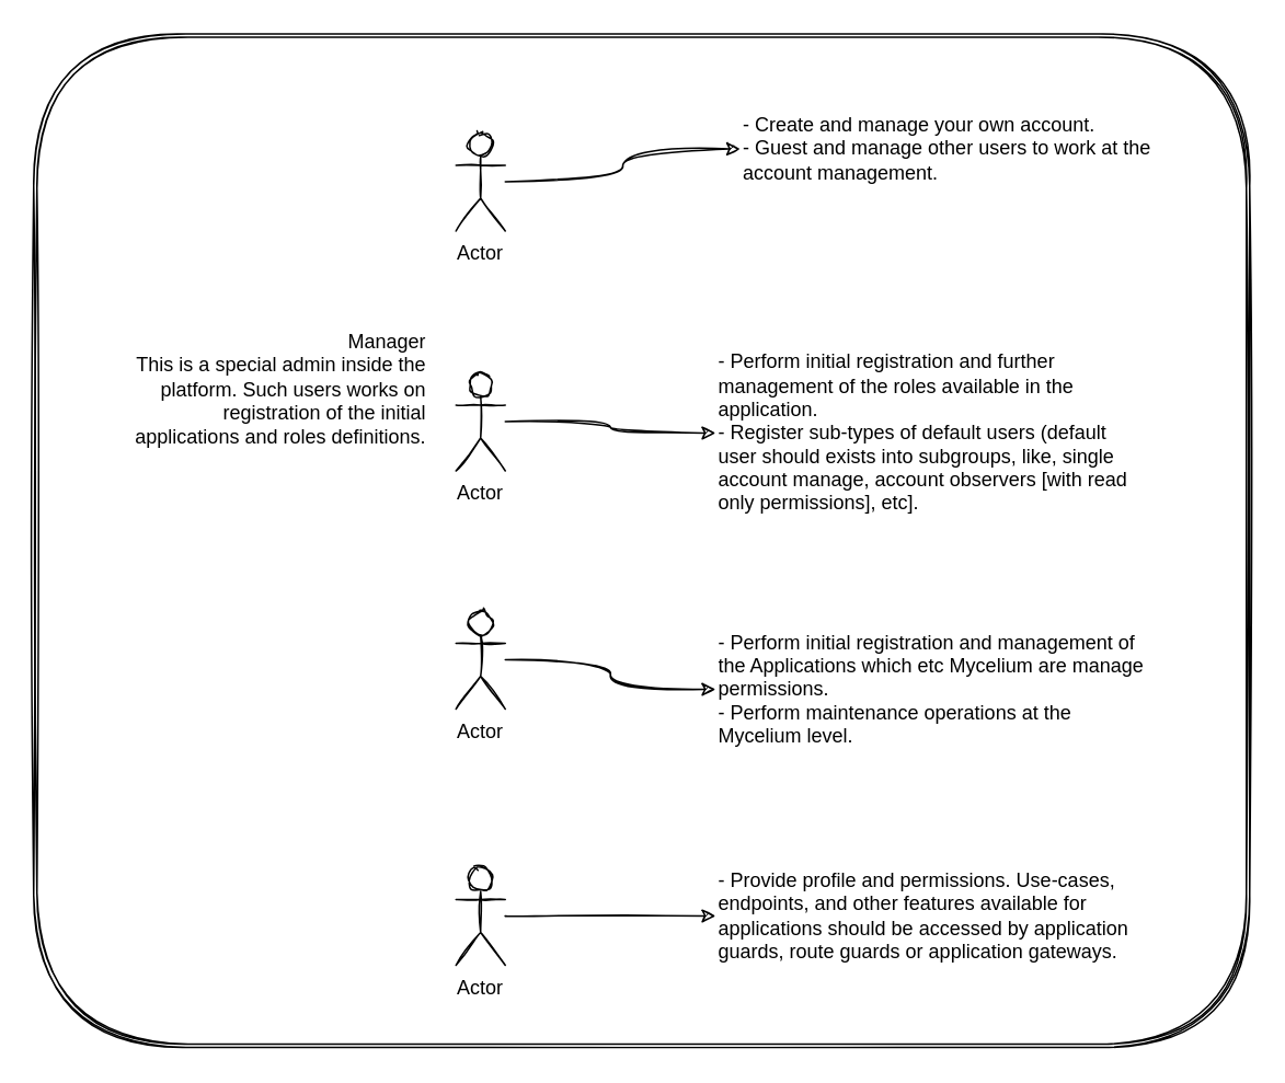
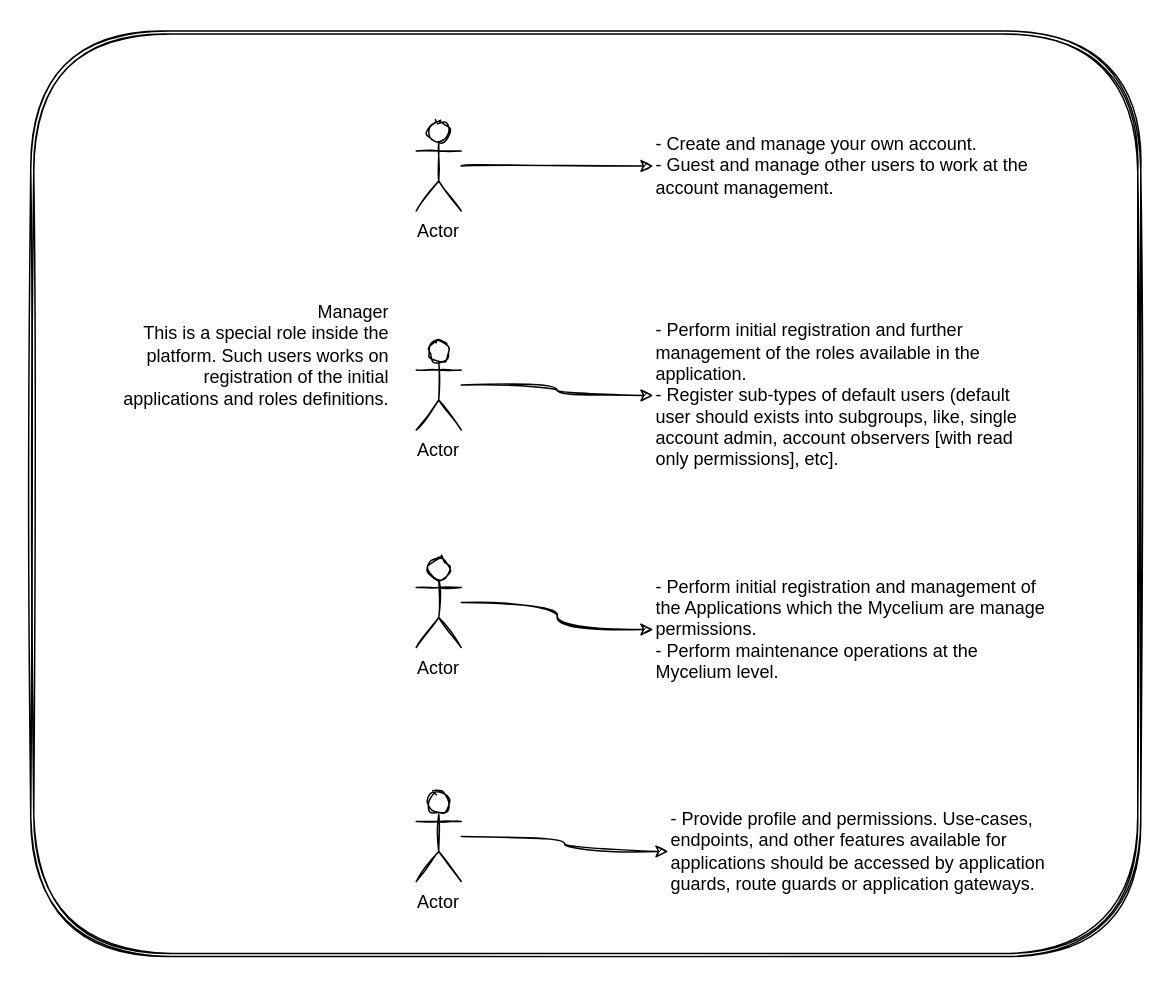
- <mxCell id="10" value="- Create and manage your own account.&#10;- Guest and manage other users to work at the account management." style="text;strokeColor=none;fillColor=none;whiteSpace=wrap;verticalAlign=middle;overflow=hidden;labelBackgroundColor=none;labelBorderColor=none;fontColor=default;spacingRight=3;sketch=1;rounded=1;" parent="1" vertex="1"><mxGeometry x="450" y="47" width="267" height="86" as="geometry" /></mxCell>
+ <mxCell id="10" value="- Create and manage your own account.&#10;- Guest and manage other users to work at the account management." style="text;strokeColor=none;fillColor=none;whiteSpace=wrap;verticalAlign=middle;overflow=hidden;labelBackgroundColor=none;labelBorderColor=none;fontColor=default;spacingRight=3;sketch=1;rounded=1;" parent="1" vertex="1"><mxGeometry x="435" y="67" width="267" height="86" as="geometry" /></mxCell>
- <mxCell id="7" value="Manager&#10;This is a special admin inside the platform. Such users works on registration of the initial applications and roles definitions." style="text;strokeColor=none;fillColor=none;spacing=5;spacingTop=-20;whiteSpace=wrap;overflow=hidden;rounded=1;align=right;sketch=1;" parent="5" vertex="1"><mxGeometry width="190" height="120" as="geometry" /></mxCell>
+ <mxCell id="7" value="Manager&#10;This is a special role inside the platform. Such users works on registration of the initial applications and roles definitions." style="text;strokeColor=none;fillColor=none;spacing=5;spacingTop=-20;whiteSpace=wrap;overflow=hidden;rounded=1;align=right;sketch=1;" parent="5" vertex="1"><mxGeometry width="190" height="120" as="geometry" /></mxCell>
- <mxCell id="12" value="- Perform initial registration and further management of the roles available in the application.&#10;- Register sub-types of default users (default user should exists into subgroups, like, single account manage, account observers [with read only permissions], etc]." style="text;strokeColor=none;fillColor=none;whiteSpace=wrap;verticalAlign=middle;overflow=hidden;labelBackgroundColor=none;labelBorderColor=none;fontColor=default;spacingRight=3;sketch=1;rounded=1;" parent="1" vertex="1"><mxGeometry x="435" y="185" width="267" height="156" as="geometry" /></mxCell>
+ <mxCell id="12" value="- Perform initial registration and further management of the roles available in the application.&#10;- Register sub-types of default users (default user should exists into subgroups, like, single account admin, account observers [with read only permissions], etc]." style="text;strokeColor=none;fillColor=none;whiteSpace=wrap;verticalAlign=middle;overflow=hidden;labelBackgroundColor=none;labelBorderColor=none;fontColor=default;spacingRight=3;sketch=1;rounded=1;" parent="1" vertex="1"><mxGeometry x="435" y="185" width="267" height="156" as="geometry" /></mxCell>
- <mxCell id="16" value="- Perform initial registration and management of the Applications which etc Mycelium are manage permissions.&#10;- Perform maintenance operations at the Mycelium level." style="text;strokeColor=none;fillColor=none;whiteSpace=wrap;verticalAlign=middle;overflow=hidden;labelBackgroundColor=none;labelBorderColor=none;fontColor=default;spacingRight=3;sketch=1;rounded=1;" parent="1" vertex="1"><mxGeometry x="435" y="366" width="267" height="106" as="geometry" /></mxCell>
+ <mxCell id="16" value="- Perform initial registration and management of the Applications which the Mycelium are manage permissions.&#10;- Perform maintenance operations at the Mycelium level." style="text;strokeColor=none;fillColor=none;whiteSpace=wrap;verticalAlign=middle;overflow=hidden;labelBackgroundColor=none;labelBorderColor=none;fontColor=default;spacingRight=3;sketch=1;rounded=1;" parent="1" vertex="1"><mxGeometry x="435" y="366" width="267" height="106" as="geometry" /></mxCell>
- <mxCell id="17" value="- Provide profile and permissions. Use-cases, endpoints, and other features available for applications should be accessed by application guards, route guards or application gateways." style="text;strokeColor=none;fillColor=none;whiteSpace=wrap;verticalAlign=middle;overflow=hidden;labelBackgroundColor=none;labelBorderColor=none;fontColor=default;spacingRight=3;sketch=1;rounded=1;" parent="1" vertex="1"><mxGeometry x="435" y="510.5" width="267" height="93" as="geometry" /></mxCell>
+ <mxCell id="17" value="- Provide profile and permissions. Use-cases, endpoints, and other features available for applications should be accessed by application guards, route guards or application gateways." style="text;strokeColor=none;fillColor=none;whiteSpace=wrap;verticalAlign=middle;overflow=hidden;labelBackgroundColor=none;labelBorderColor=none;fontColor=default;spacingRight=3;sketch=1;rounded=1;" parent="1" vertex="1"><mxGeometry x="445" y="520.5" width="267" height="93" as="geometry" /></mxCell>
